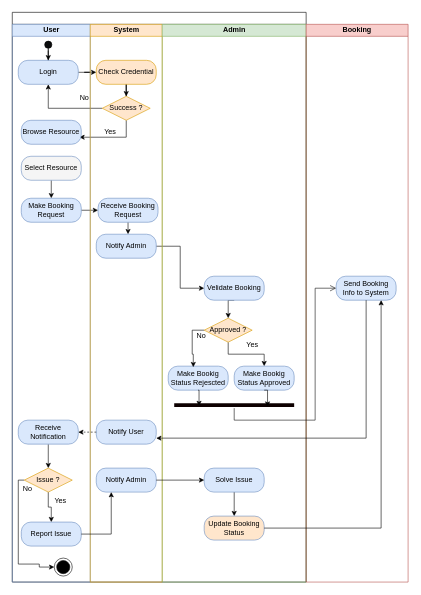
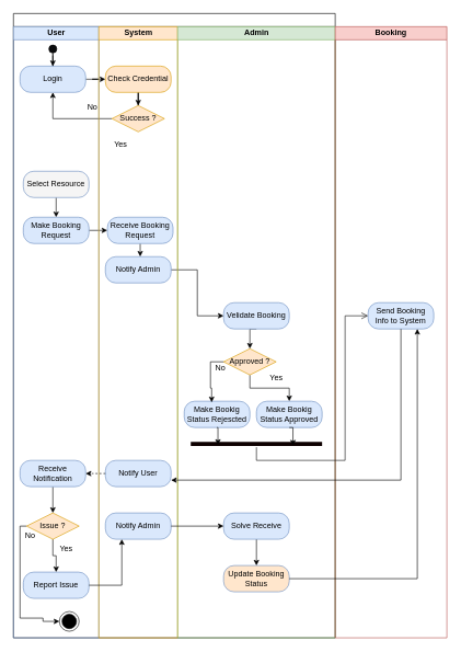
- <mxCell id="12" value="Browse Resource" style="rounded=1;whiteSpace=wrap;html=1;arcSize=40;fillColor=#dae8fc;strokeColor=#6c8ebf;" parent="8" vertex="1"><mxGeometry x="15" y="160" width="100" height="40" as="geometry" /></mxCell>
- <mxCell id="5" style="edgeStyle=orthogonalEdgeStyle;rounded=0;orthogonalLoop=1;jettySize=auto;html=1;exitX=0.5;exitY=1;exitDx=0;exitDy=0;entryX=0.969;entryY=0.706;entryDx=0;entryDy=0;entryPerimeter=0;" parent="2" source="28" target="12" edge="1"><mxGeometry relative="1" as="geometry" /></mxCell>
- <mxCell id="47" value="Solve Issue" style="rounded=1;whiteSpace=wrap;html=1;arcSize=40;fillColor=#dae8fc;strokeColor=#6c8ebf;" parent="35" vertex="1"><mxGeometry x="70" y="740" width="100" height="40" as="geometry" /></mxCell>
+ <mxCell id="47" value="Solve Receive" style="rounded=1;whiteSpace=wrap;html=1;arcSize=40;fillColor=#dae8fc;strokeColor=#6c8ebf;" parent="35" vertex="1"><mxGeometry x="70" y="740" width="100" height="40" as="geometry" /></mxCell>
